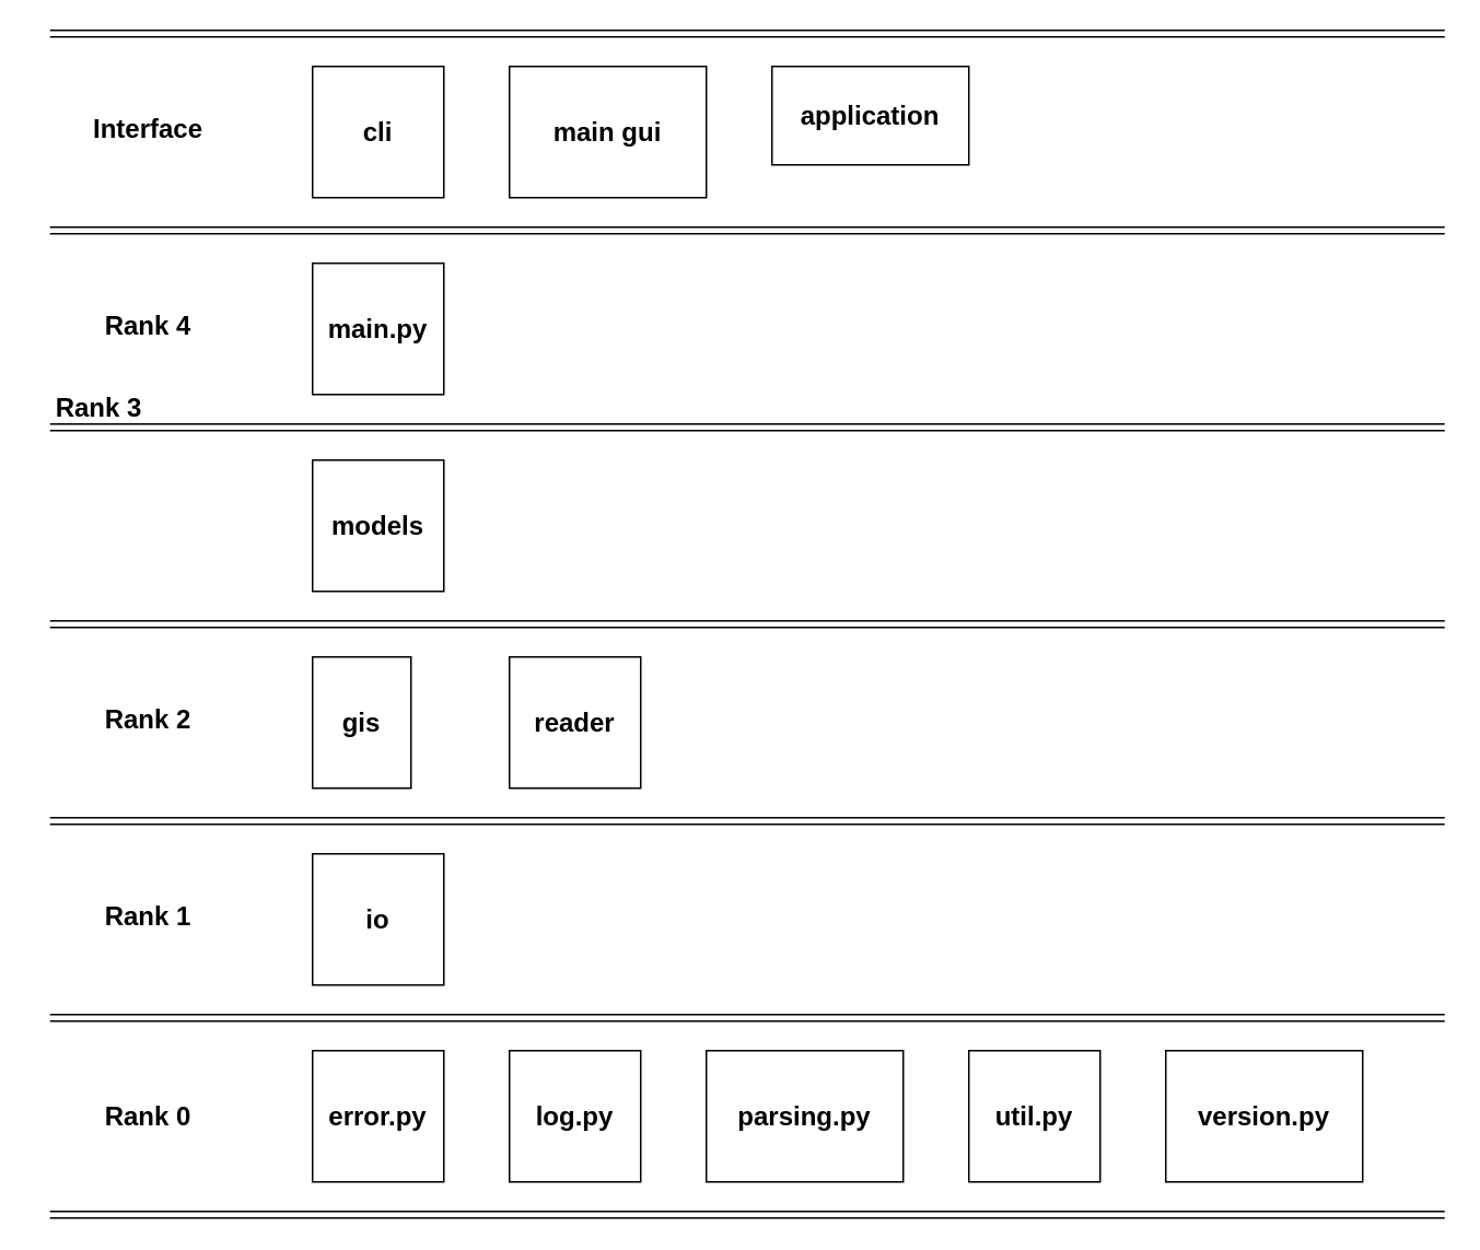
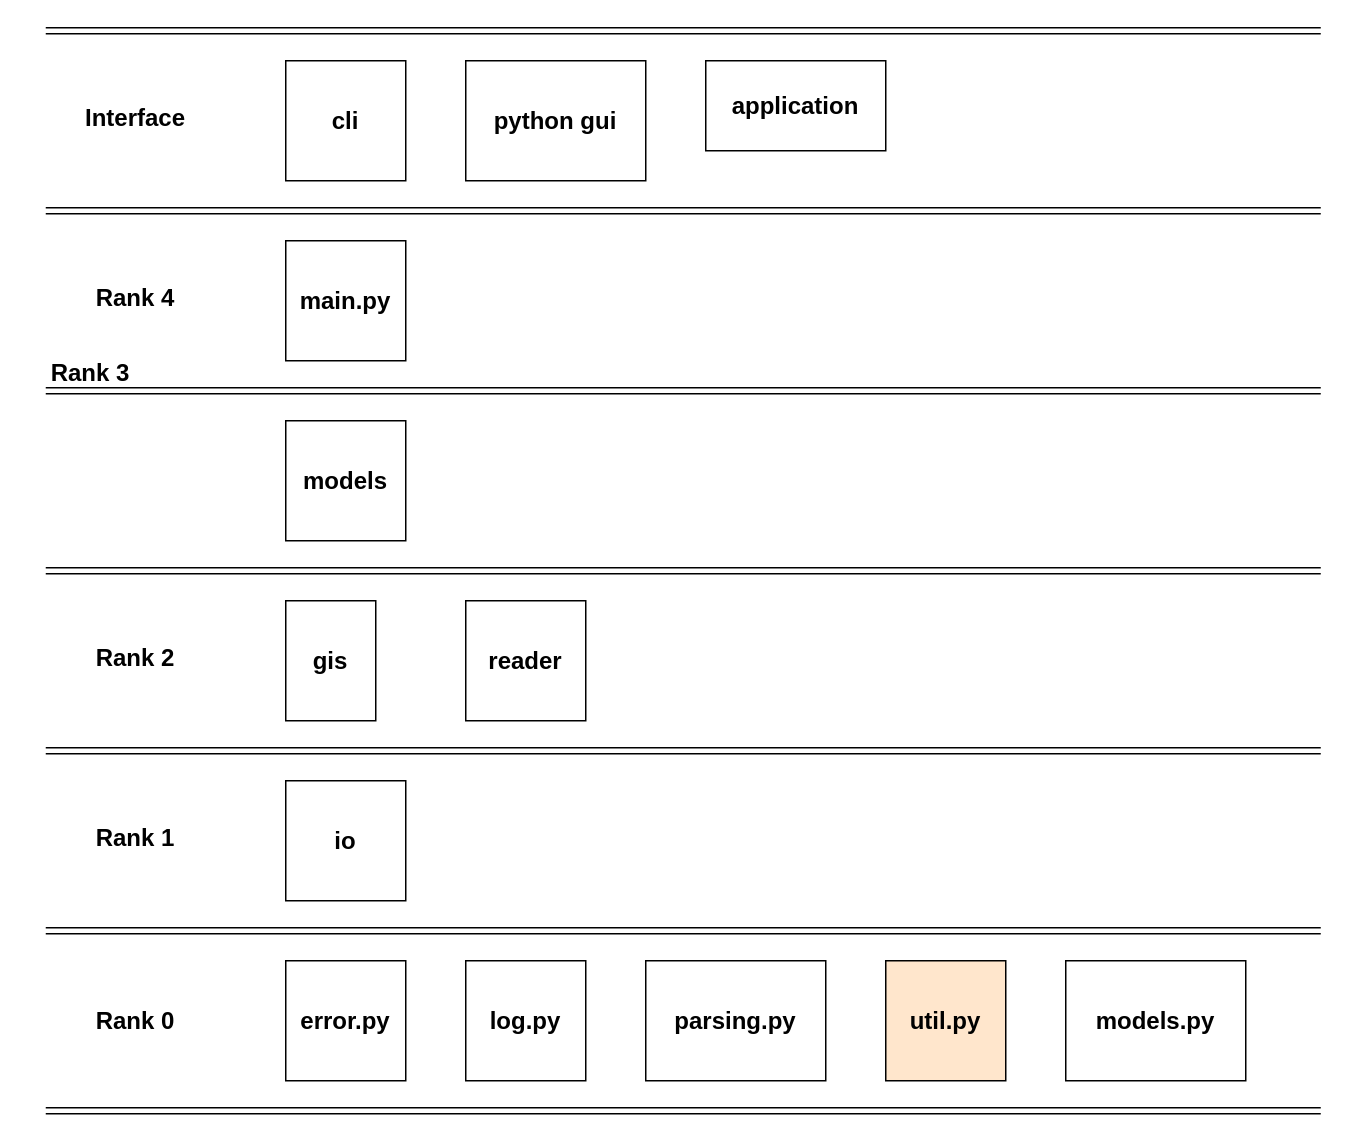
- <mxCell id="23" value="main gui" style="rounded=0;whiteSpace=wrap;html=1;fontSize=16;fontStyle=1" parent="1" vertex="1"><mxGeometry x="310" y="40" width="120" height="80" as="geometry" /></mxCell>
+ <mxCell id="23" value="python gui" style="rounded=0;whiteSpace=wrap;html=1;fontSize=16;fontStyle=1" parent="1" vertex="1"><mxGeometry x="310" y="40" width="120" height="80" as="geometry" /></mxCell>
- <mxCell id="4" value="util.py" style="rounded=0;whiteSpace=wrap;html=1;fontSize=16;fontStyle=1" parent="1" vertex="1"><mxGeometry x="590" y="640" width="80" height="80" as="geometry" /></mxCell>
+ <mxCell id="4" value="util.py" style="rounded=0;whiteSpace=wrap;html=1;fontSize=16;fontStyle=1;fillColor=#ffe6cc;" parent="1" vertex="1"><mxGeometry x="590" y="640" width="80" height="80" as="geometry" /></mxCell>
- <mxCell id="25" value="version.py" style="rounded=0;whiteSpace=wrap;html=1;fontSize=16;fontStyle=1" parent="1" vertex="1"><mxGeometry x="710" y="640" width="120" height="80" as="geometry" /></mxCell>
+ <mxCell id="25" value="models.py" style="rounded=0;whiteSpace=wrap;html=1;fontSize=16;fontStyle=1" parent="1" vertex="1"><mxGeometry x="710" y="640" width="120" height="80" as="geometry" /></mxCell>
